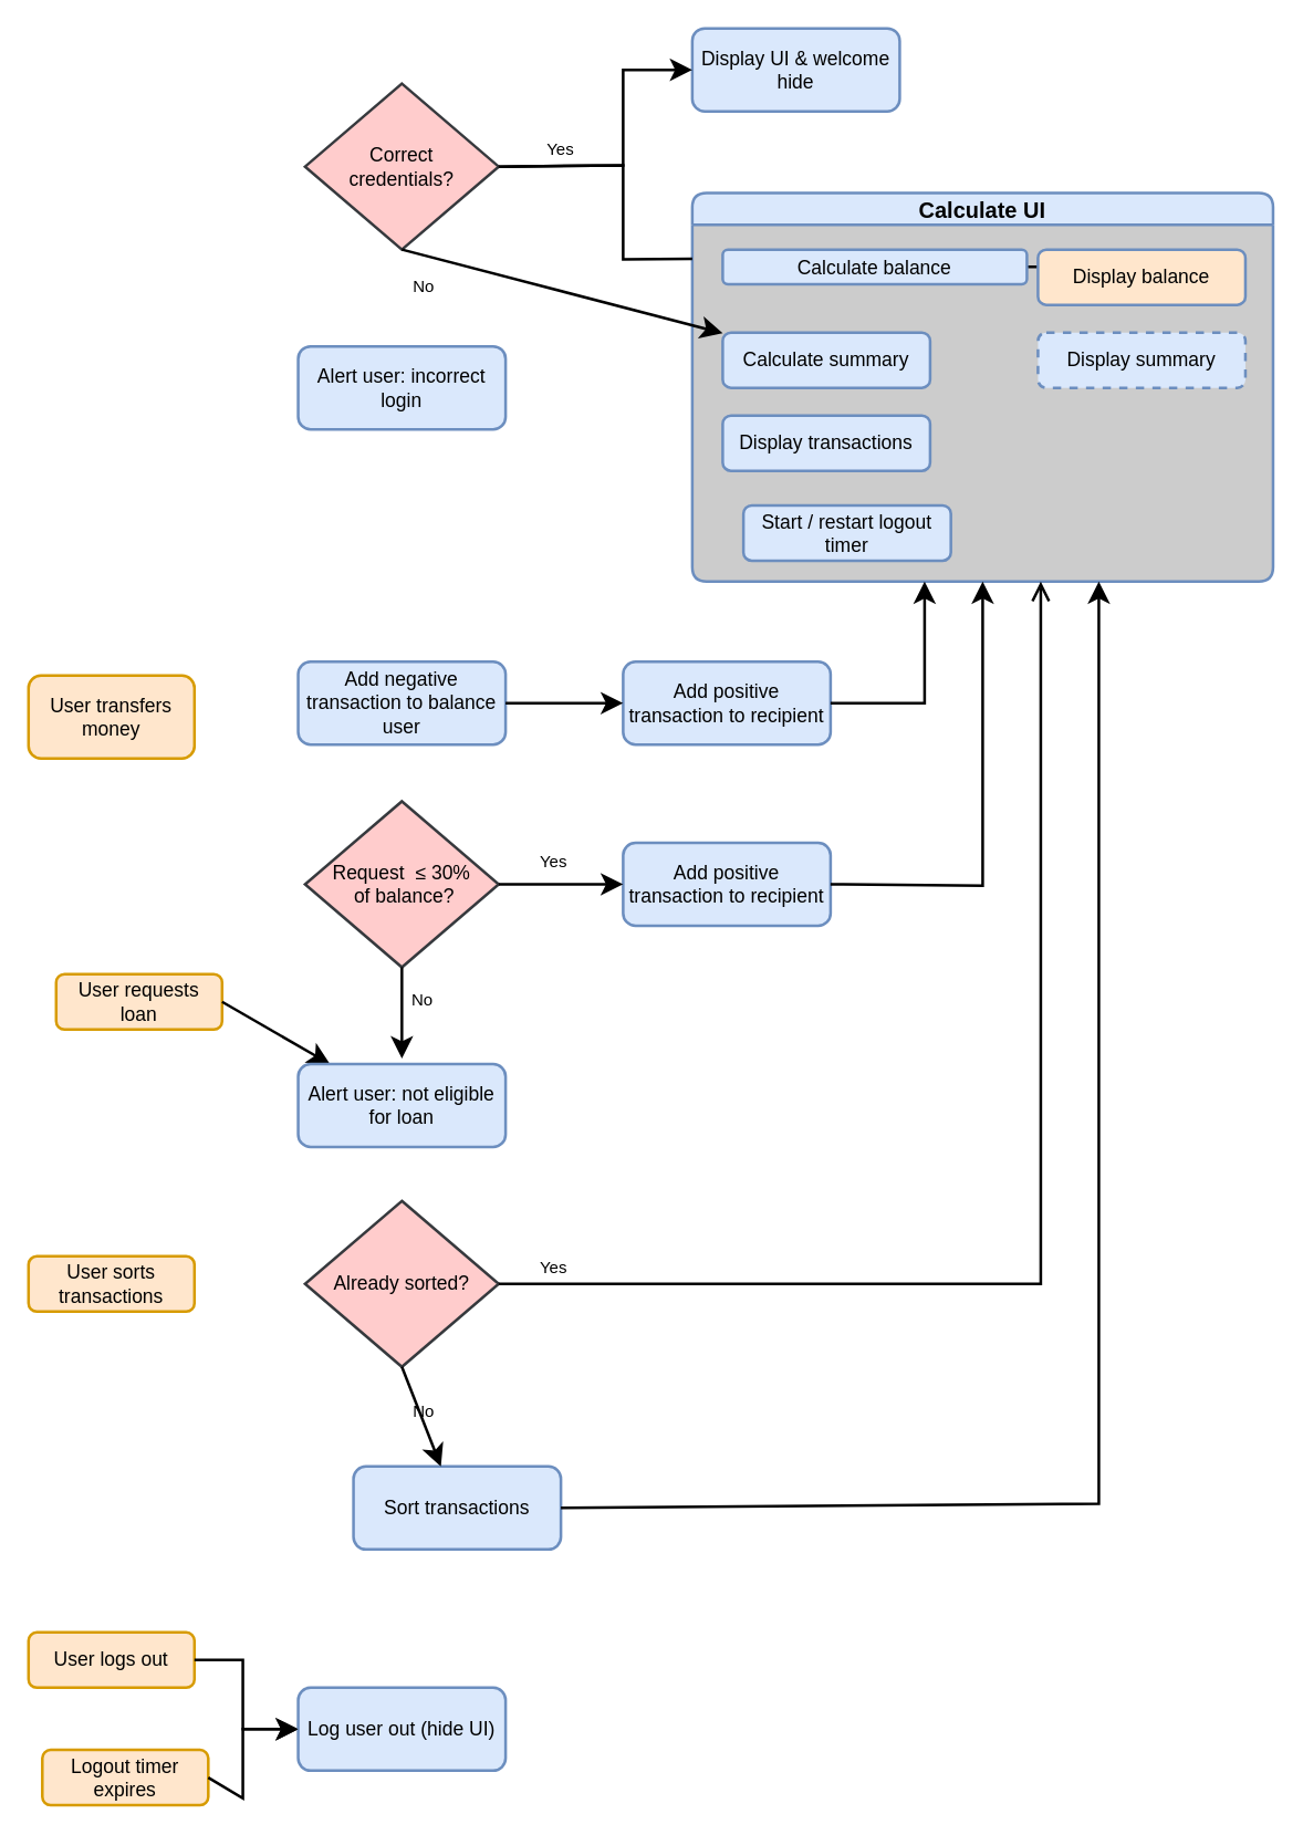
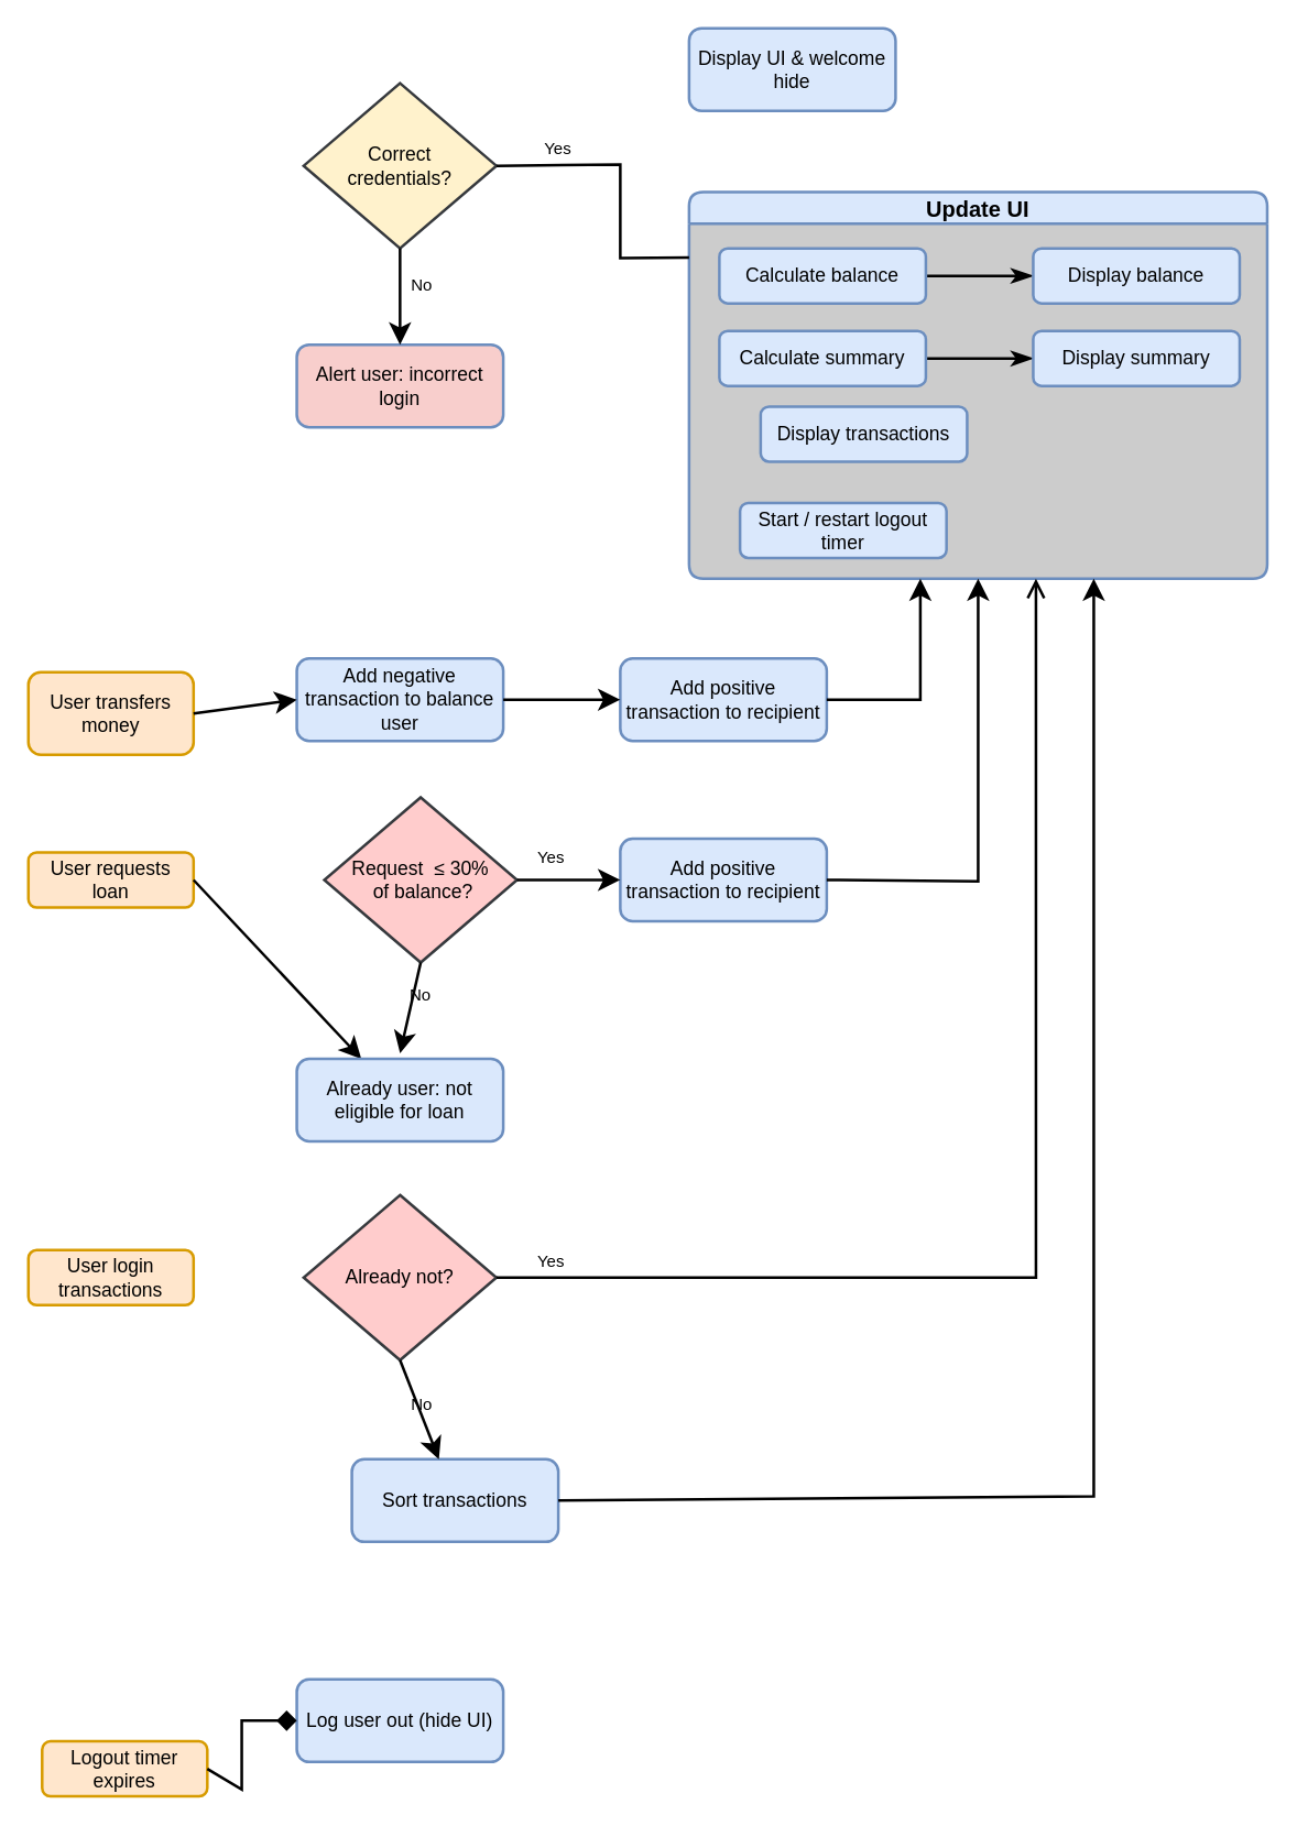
- <mxCell id="14" value="" style="endArrow=classic;html=1;rounded=0;shadow=0;sketch=0;fontSize=12;startSize=10;endSize=10;strokeColor=#000000;jumpStyle=none;exitX=1;exitY=0.5;exitDx=0;exitDy=0;entryX=0;entryY=0.5;entryDx=0;entryDy=0;strokeWidth=2;" parent="1" source="13" target="2" edge="1"><mxGeometry width="50" height="50" relative="1" as="geometry"><mxPoint x="270" y="120" as="sourcePoint" /><mxPoint x="320" y="70" as="targetPoint" /><Array as="points"><mxPoint x="450" y="119" /><mxPoint x="450" y="50" /></Array></mxGeometry></mxCell>
- <mxCell id="13" value="&lt;font style=&quot;font-size: 14px;&quot;&gt;Correct&lt;br style=&quot;font-size: 14px;&quot;&gt;credentials?&lt;/font&gt;" style="rhombus;whiteSpace=wrap;html=1;rounded=0;fontSize=14;fillColor=#ffcccc;strokeColor=#36393d;strokeWidth=2;" parent="1" vertex="1"><mxGeometry x="220" y="60" width="140" height="120" as="geometry" /></mxCell>
+ <mxCell id="13" value="&lt;font style=&quot;font-size: 14px;&quot;&gt;Correct&lt;br style=&quot;font-size: 14px;&quot;&gt;credentials?&lt;/font&gt;" style="rhombus;whiteSpace=wrap;html=1;rounded=0;fontSize=14;fillColor=#fff2cc;strokeColor=#36393d;strokeWidth=2;" parent="1" vertex="1"><mxGeometry x="220" y="60" width="140" height="120" as="geometry" /></mxCell>
- <mxCell id="4" value="Calculate UI" style="swimlane;rounded=1;points=[[0,0,0,0,0],[0,0.17,0,0,0],[0,0.25,0,0,0],[0,0.5,0,0,0],[0,0.75,0,0,0],[0,1,0,0,0],[0.25,0,0,0,0],[0.25,1,0,0,0],[0.4,1,0,0,0],[0.5,0,0,0,0],[0.5,1,0,0,0],[0.6,1,0,0,0],[0.7,1,0,0,0],[0.75,0,0,0,0],[0.75,1,0,0,0],[1,0,0,0,0],[1,0.25,0,0,0],[1,0.5,0,0,0],[1,0.75,0,0,0],[1,1,0,0,0]];fillColor=#dae8fc;strokeColor=#6C8EBF;gradientColor=none;swimlaneFillColor=#CCCCCC;fontSize=16;strokeWidth=2;" parent="1" vertex="1"><mxGeometry x="500" y="139" width="420" height="281" as="geometry"><mxRectangle x="560" y="159" width="140" height="30" as="alternateBounds" /></mxGeometry></mxCell>
+ <mxCell id="4" value="Update UI" style="swimlane;rounded=1;points=[[0,0,0,0,0],[0,0.17,0,0,0],[0,0.25,0,0,0],[0,0.5,0,0,0],[0,0.75,0,0,0],[0,1,0,0,0],[0.25,0,0,0,0],[0.25,1,0,0,0],[0.4,1,0,0,0],[0.5,0,0,0,0],[0.5,1,0,0,0],[0.6,1,0,0,0],[0.7,1,0,0,0],[0.75,0,0,0,0],[0.75,1,0,0,0],[1,0,0,0,0],[1,0.25,0,0,0],[1,0.5,0,0,0],[1,0.75,0,0,0],[1,1,0,0,0]];fillColor=#dae8fc;strokeColor=#6C8EBF;gradientColor=none;swimlaneFillColor=#CCCCCC;fontSize=16;strokeWidth=2;" parent="1" vertex="1"><mxGeometry x="500" y="139" width="420" height="281" as="geometry"><mxRectangle x="560" y="159" width="140" height="30" as="alternateBounds" /></mxGeometry></mxCell>
- <mxCell id="6" value="Calculate balance" style="rounded=1;whiteSpace=wrap;html=1;fontSize=14;glass=0;strokeWidth=2;shadow=0;fillColor=#DAE8FC;strokeColor=#6C8EBF;" parent="4" vertex="1"><mxGeometry x="22" y="41" width="220" height="25" as="geometry" /></mxCell>
+ <mxCell id="6" value="Calculate balance" style="rounded=1;whiteSpace=wrap;html=1;fontSize=14;glass=0;strokeWidth=2;shadow=0;fillColor=#DAE8FC;strokeColor=#6C8EBF;" parent="4" vertex="1"><mxGeometry x="22" y="41" width="150" height="40" as="geometry" /></mxCell>
- <mxCell id="11" value="Display balance" style="rounded=1;whiteSpace=wrap;html=1;fontSize=14;glass=0;strokeWidth=2;shadow=0;fillColor=#ffe6cc;strokeColor=#6C8EBF;" parent="4" vertex="1"><mxGeometry x="250" y="41" width="150" height="40" as="geometry" /></mxCell>
+ <mxCell id="11" value="Display balance" style="rounded=1;whiteSpace=wrap;html=1;fontSize=14;glass=0;strokeWidth=2;shadow=0;fillColor=#DAE8FC;strokeColor=#6C8EBF;" parent="4" vertex="1"><mxGeometry x="250" y="41" width="150" height="40" as="geometry" /></mxCell>
- <mxCell id="16" value="" style="endArrow=classic;html=1;rounded=0;shadow=0;sketch=0;fontSize=12;startSize=10;endSize=10;strokeColor=#000000;jumpStyle=none;exitX=0.5;exitY=1;exitDx=0;exitDy=0;strokeWidth=2;" parent="1" source="13" target="8" edge="1"><mxGeometry width="50" height="50" relative="1" as="geometry"><mxPoint x="340" y="130" as="sourcePoint" /><mxPoint x="390" y="80" as="targetPoint" /></mxGeometry></mxCell>
+ <mxCell id="16" value="" style="endArrow=classic;html=1;rounded=0;shadow=0;sketch=0;fontSize=12;startSize=10;endSize=10;strokeColor=#000000;jumpStyle=none;exitX=0.5;exitY=1;exitDx=0;exitDy=0;entryX=0.5;entryY=0;entryDx=0;entryDy=0;strokeWidth=2;" parent="1" source="13" target="3" edge="1"><mxGeometry width="50" height="50" relative="1" as="geometry"><mxPoint x="340" y="130" as="sourcePoint" /><mxPoint x="390" y="80" as="targetPoint" /></mxGeometry></mxCell>
+ <mxCell id="7" value="" style="edgeStyle=orthogonalEdgeStyle;rounded=0;sketch=0;jumpStyle=none;orthogonalLoop=1;jettySize=auto;html=1;shadow=0;fontSize=12;endArrow=classicThin;endFill=1;startSize=10;endSize=10;strokeColor=#000000;strokeWidth=2;" parent="4" source="8" target="12" edge="1"><mxGeometry relative="1" as="geometry" /></mxCell>
- <mxCell id="12" value="Display summary" style="rounded=1;whiteSpace=wrap;html=1;fontSize=14;glass=0;strokeWidth=2;shadow=0;fillColor=#DAE8FC;strokeColor=#6C8EBF;dashed=1;" parent="4" vertex="1"><mxGeometry x="250" y="101" width="150" height="40" as="geometry" /></mxCell>
+ <mxCell id="12" value="Display summary" style="rounded=1;whiteSpace=wrap;html=1;fontSize=14;glass=0;strokeWidth=2;shadow=0;fillColor=#DAE8FC;strokeColor=#6C8EBF;" parent="4" vertex="1"><mxGeometry x="250" y="101" width="150" height="40" as="geometry" /></mxCell>
- <mxCell id="3" value="Alert user: incorrect login" style="rounded=1;whiteSpace=wrap;html=1;fontSize=14;glass=0;strokeWidth=2;shadow=0;fillColor=#dae8fc;strokeColor=#6c8ebf;" parent="1" vertex="1"><mxGeometry x="215" y="250" width="150" height="60" as="geometry" /></mxCell>
+ <mxCell id="3" value="Alert user: incorrect login" style="rounded=1;whiteSpace=wrap;html=1;fontSize=14;glass=0;strokeWidth=2;shadow=0;fillColor=#f8cecc;strokeColor=#6c8ebf;" parent="1" vertex="1"><mxGeometry x="215" y="250" width="150" height="60" as="geometry" /></mxCell>
- <mxCell id="9" value="Display transactions" style="rounded=1;whiteSpace=wrap;html=1;fontSize=14;glass=0;strokeWidth=2;shadow=0;fillColor=#DAE8FC;strokeColor=#6C8EBF;" parent="4" vertex="1"><mxGeometry x="22" y="161" width="150" height="40" as="geometry" /></mxCell>
+ <mxCell id="9" value="Display transactions" style="rounded=1;whiteSpace=wrap;html=1;fontSize=14;glass=0;strokeWidth=2;shadow=0;fillColor=#DAE8FC;strokeColor=#6C8EBF;" parent="4" vertex="1"><mxGeometry x="52" y="156" width="150" height="40" as="geometry" /></mxCell>
+ <mxCell id="21" value="" style="endArrow=classic;html=1;rounded=0;shadow=0;sketch=0;fontSize=14;startSize=10;endSize=10;strokeColor=#000000;jumpStyle=none;exitX=1;exitY=0.5;exitDx=0;exitDy=0;entryX=0;entryY=0.5;entryDx=0;entryDy=0;strokeWidth=2;" parent="1" source="19" target="20" edge="1"><mxGeometry width="50" height="50" relative="1" as="geometry"><mxPoint x="350" y="318" as="sourcePoint" /><mxPoint x="400" y="268" as="targetPoint" /></mxGeometry></mxCell>
- <mxCell id="27" value="Request&amp;nbsp;&lt;span style=&quot;font-family: arial, sans-serif; text-align: left;&quot;&gt;&amp;nbsp;≤ 30%&lt;br&gt;&amp;nbsp;of balance?&lt;/span&gt;" style="rhombus;whiteSpace=wrap;html=1;rounded=0;fontSize=14;fillColor=#ffcccc;strokeColor=#36393d;strokeWidth=2;" parent="1" vertex="1"><mxGeometry x="220" y="579" width="140" height="120" as="geometry" /></mxCell>
+ <mxCell id="27" value="Request&amp;nbsp;&lt;span style=&quot;font-family: arial, sans-serif; text-align: left;&quot;&gt;&amp;nbsp;≤ 30%&lt;br&gt;&amp;nbsp;of balance?&lt;/span&gt;" style="rhombus;whiteSpace=wrap;html=1;rounded=0;fontSize=14;fillColor=#ffcccc;strokeColor=#36393d;strokeWidth=2;" parent="1" vertex="1"><mxGeometry x="235" y="579" width="140" height="120" as="geometry" /></mxCell>
- <mxCell id="25" value="User requests&lt;br&gt;loan" style="rounded=1;whiteSpace=wrap;html=1;fontSize=14;glass=0;strokeWidth=2;shadow=0;fillColor=#ffe6cc;strokeColor=#d79b00;" parent="1" vertex="1"><mxGeometry x="40" y="704" width="120" height="40" as="geometry" /></mxCell>
+ <mxCell id="25" value="User requests&lt;br&gt;loan" style="rounded=1;whiteSpace=wrap;html=1;fontSize=14;glass=0;strokeWidth=2;shadow=0;fillColor=#ffe6cc;strokeColor=#d79b00;" parent="1" vertex="1"><mxGeometry x="20" y="619" width="120" height="40" as="geometry" /></mxCell>
- <mxCell id="31" value="Alert user: not eligible for loan" style="rounded=1;whiteSpace=wrap;html=1;fontSize=14;glass=0;strokeWidth=2;shadow=0;fillColor=#dae8fc;strokeColor=#6c8ebf;" parent="1" vertex="1"><mxGeometry x="215" y="769" width="150" height="60" as="geometry" /></mxCell>
+ <mxCell id="31" value="Already user: not eligible for loan" style="rounded=1;whiteSpace=wrap;html=1;fontSize=14;glass=0;strokeWidth=2;shadow=0;fillColor=#dae8fc;strokeColor=#6c8ebf;" parent="1" vertex="1"><mxGeometry x="215" y="769" width="150" height="60" as="geometry" /></mxCell>
- <mxCell id="35" value="User sorts transactions" style="rounded=1;whiteSpace=wrap;html=1;fontSize=14;glass=0;strokeWidth=2;shadow=0;fillColor=#ffe6cc;strokeColor=#d79b00;" parent="1" vertex="1"><mxGeometry x="20" y="908" width="120" height="40" as="geometry" /></mxCell>
+ <mxCell id="35" value="User login transactions" style="rounded=1;whiteSpace=wrap;html=1;fontSize=14;glass=0;strokeWidth=2;shadow=0;fillColor=#ffe6cc;strokeColor=#d79b00;" parent="1" vertex="1"><mxGeometry x="20" y="908" width="120" height="40" as="geometry" /></mxCell>
- <mxCell id="36" value="Already sorted?" style="rhombus;whiteSpace=wrap;html=1;rounded=0;fontSize=14;fillColor=#ffcccc;strokeColor=#36393d;strokeWidth=2;" parent="1" vertex="1"><mxGeometry x="220" y="868" width="140" height="120" as="geometry" /></mxCell>
+ <mxCell id="36" value="Already not?" style="rhombus;whiteSpace=wrap;html=1;rounded=0;fontSize=14;fillColor=#ffcccc;strokeColor=#36393d;strokeWidth=2;" parent="1" vertex="1"><mxGeometry x="220" y="868" width="140" height="120" as="geometry" /></mxCell>
- <mxCell id="43" value="User logs out" style="rounded=1;whiteSpace=wrap;html=1;fontSize=14;glass=0;strokeWidth=2;shadow=0;fillColor=#ffe6cc;strokeColor=#d79b00;" parent="1" vertex="1"><mxGeometry x="20" y="1180" width="120" height="40" as="geometry" /></mxCell>
- <mxCell id="44" value="" style="endArrow=classic;html=1;rounded=0;endSize=10;startSize=10;strokeWidth=2;exitX=1;exitY=0.5;exitDx=0;exitDy=0;entryX=0;entryY=0.5;entryDx=0;entryDy=0;" parent="1" source="43" target="45" edge="1"><mxGeometry width="50" height="50" relative="1" as="geometry"><mxPoint x="205" y="1170" as="sourcePoint" /><mxPoint x="185" y="1250" as="targetPoint" /><Array as="points"><mxPoint x="175" y="1200" /><mxPoint x="175" y="1250" /></Array></mxGeometry></mxCell>
- <mxCell id="47" value="" style="endArrow=classic;html=1;rounded=0;endSize=10;startSize=10;strokeWidth=2;exitX=1;exitY=0.5;exitDx=0;exitDy=0;entryX=0;entryY=0.5;entryDx=0;entryDy=0;" parent="1" source="46" target="45" edge="1"><mxGeometry width="50" height="50" relative="1" as="geometry"><mxPoint x="215" y="1340" as="sourcePoint" /><mxPoint x="195" y="1250" as="targetPoint" /><Array as="points"><mxPoint x="175" y="1300" /><mxPoint x="175" y="1250" /></Array></mxGeometry></mxCell>
+ <mxCell id="47" value="" style="endArrow=diamond;html=1;rounded=0;endSize=10;startSize=10;strokeWidth=2;exitX=1;exitY=0.5;exitDx=0;exitDy=0;entryX=0;entryY=0.5;entryDx=0;entryDy=0;" parent="1" source="46" target="45" edge="1"><mxGeometry width="50" height="50" relative="1" as="geometry"><mxPoint x="215" y="1340" as="sourcePoint" /><mxPoint x="195" y="1250" as="targetPoint" /><Array as="points"><mxPoint x="175" y="1300" /><mxPoint x="175" y="1250" /></Array></mxGeometry></mxCell>
